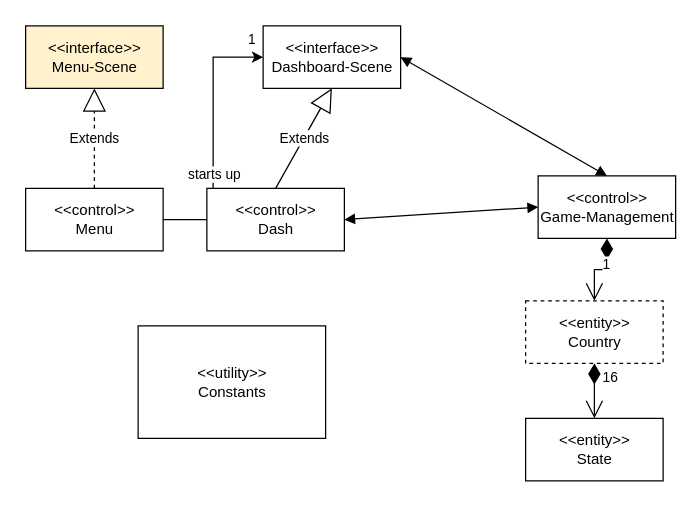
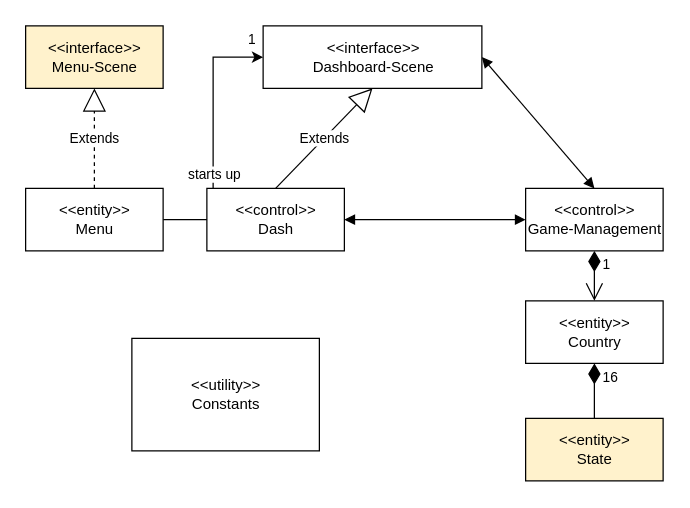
- <mxCell id="7" value="&amp;lt;&amp;lt;interface&amp;gt;&amp;gt;&lt;br&gt;Dashboard-Scene" style="html=1;" parent="1" vertex="1"><mxGeometry x="210" y="20" width="110" height="50" as="geometry" /></mxCell>
+ <mxCell id="7" value="&amp;lt;&amp;lt;interface&amp;gt;&amp;gt;&lt;br&gt;Dashboard-Scene" style="html=1;" parent="1" vertex="1"><mxGeometry x="210" y="20" width="175" height="50" as="geometry" /></mxCell>
- <mxCell id="11" value="&amp;lt;&amp;lt;control&amp;gt;&amp;gt;&lt;br&gt;Game-Management" style="html=1;" parent="1" vertex="1"><mxGeometry x="430" y="140" width="110" height="50" as="geometry" /></mxCell>
+ <mxCell id="11" value="&amp;lt;&amp;lt;control&amp;gt;&amp;gt;&lt;br&gt;Game-Management" style="html=1;" parent="1" vertex="1"><mxGeometry x="420" y="150" width="110" height="50" as="geometry" /></mxCell>
- <mxCell id="5" value="&amp;lt;&amp;lt;control&amp;gt;&amp;gt;&lt;br&gt;Menu" style="html=1;" parent="1" vertex="1"><mxGeometry x="20" y="150" width="110" height="50" as="geometry" /></mxCell>
+ <mxCell id="5" value="&amp;lt;&amp;lt;entity&amp;gt;&amp;gt;&lt;br&gt;Menu" style="html=1;" parent="1" vertex="1"><mxGeometry x="20" y="150" width="110" height="50" as="geometry" /></mxCell>
- <mxCell id="10" value="&amp;lt;&amp;lt;entity&amp;gt;&amp;gt;&lt;br&gt;Country" style="html=1;dashed=1;" parent="1" vertex="1"><mxGeometry x="420" y="240" width="110" height="50" as="geometry" /></mxCell>
+ <mxCell id="10" value="&amp;lt;&amp;lt;entity&amp;gt;&amp;gt;&lt;br&gt;Country" style="html=1;" parent="1" vertex="1"><mxGeometry x="420" y="240" width="110" height="50" as="geometry" /></mxCell>
- <mxCell id="18" value="&amp;lt;&amp;lt;utility&amp;gt;&amp;gt;&lt;br&gt;Constants" style="html=1;" vertex="1" parent="1"><mxGeometry x="110" y="260" width="150" height="90" as="geometry" /></mxCell>
+ <mxCell id="18" value="&amp;lt;&amp;lt;utility&amp;gt;&amp;gt;&lt;br&gt;Constants" style="html=1;" vertex="1" parent="1"><mxGeometry x="105" y="270" width="150" height="90" as="geometry" /></mxCell>
- <mxCell id="15" value="16" style="endArrow=open;html=1;endSize=12;startArrow=diamondThin;startSize=14;startFill=1;edgeStyle=orthogonalEdgeStyle;align=left;verticalAlign=bottom;rounded=0;exitX=0.5;exitY=1;exitDx=0;exitDy=0;entryX=0.5;entryY=0;entryDx=0;entryDy=0;" parent="1" source="10" target="9" edge="1"><mxGeometry x="-0.091" y="5" relative="1" as="geometry"><mxPoint x="250" y="280" as="sourcePoint" /><mxPoint x="570" y="330" as="targetPoint" /><mxPoint as="offset" /></mxGeometry></mxCell>
+ <mxCell id="15" value="16" style="endArrow=none;html=1;endSize=12;startArrow=diamondThin;startSize=14;startFill=1;edgeStyle=orthogonalEdgeStyle;align=left;verticalAlign=bottom;rounded=0;exitX=0.5;exitY=1;exitDx=0;exitDy=0;entryX=0.5;entryY=0;entryDx=0;entryDy=0;" parent="1" source="10" target="9" edge="1"><mxGeometry x="-0.091" y="5" relative="1" as="geometry"><mxPoint x="250" y="280" as="sourcePoint" /><mxPoint x="570" y="330" as="targetPoint" /><mxPoint as="offset" /></mxGeometry></mxCell>
- <mxCell id="9" value="&amp;lt;&amp;lt;entity&amp;gt;&amp;gt;&lt;br&gt;State" style="html=1;" parent="1" vertex="1"><mxGeometry x="420" y="334" width="110" height="50" as="geometry" /></mxCell>
+ <mxCell id="9" value="&amp;lt;&amp;lt;entity&amp;gt;&amp;gt;&lt;br&gt;State" style="html=1;fillColor=#fff2cc;" parent="1" vertex="1"><mxGeometry x="420" y="334" width="110" height="50" as="geometry" /></mxCell>
